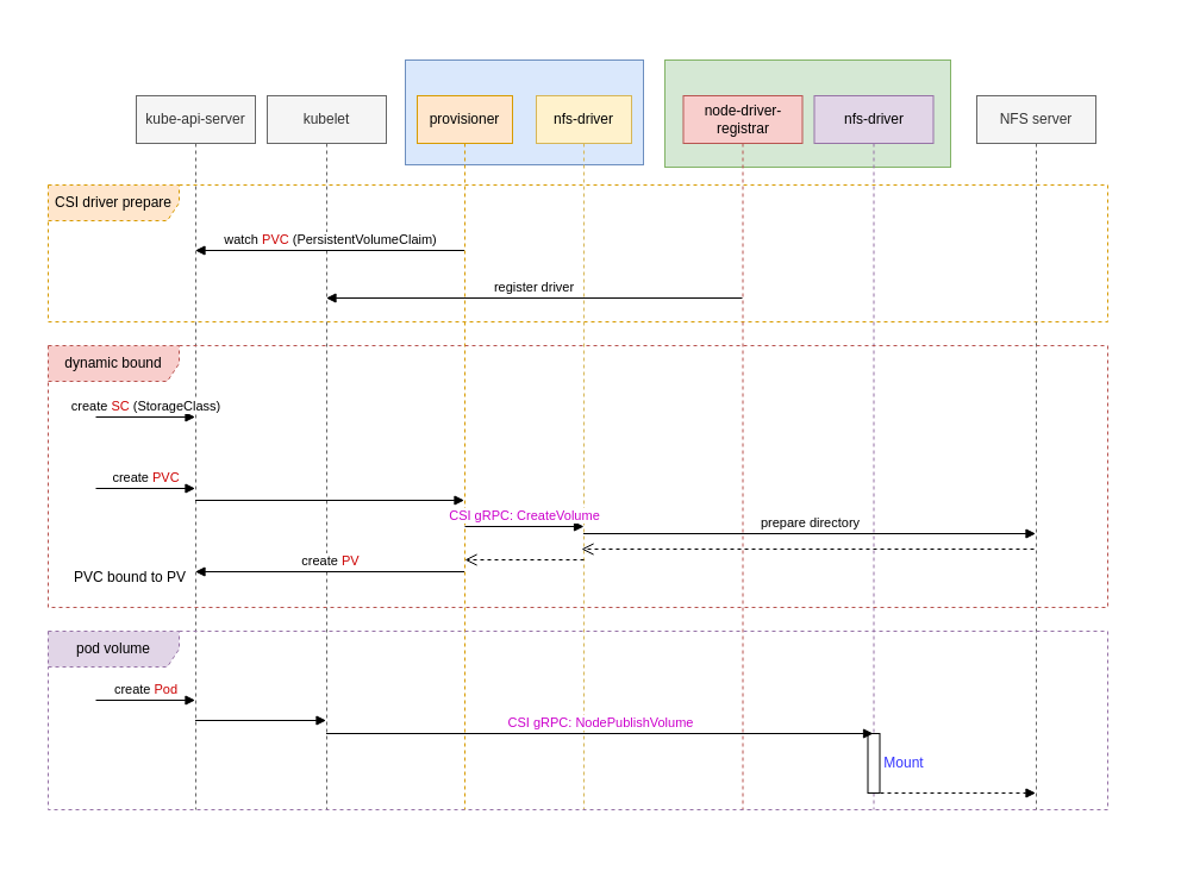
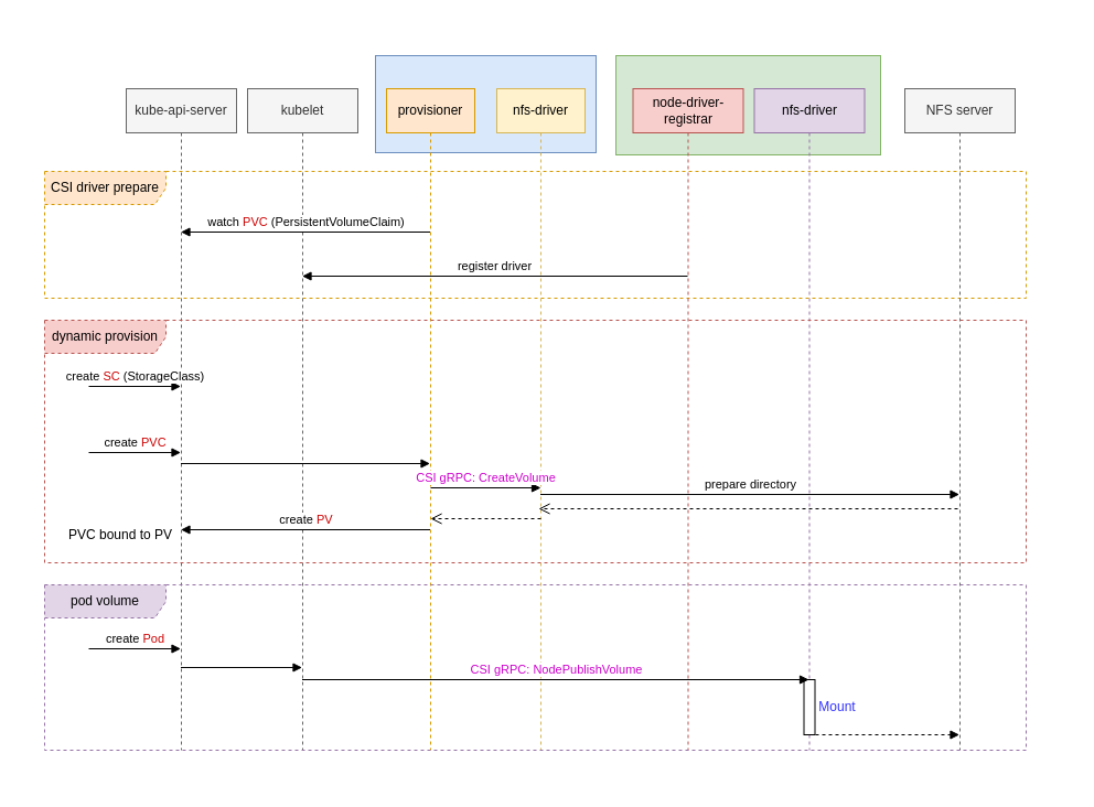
- <mxCell id="30" value="dynamic bound" style="shape=umlFrame;whiteSpace=wrap;html=1;pointerEvents=0;width=110;height=30;dashed=1;fillColor=#f8cecc;strokeColor=#b85450;" vertex="1" parent="1"><mxGeometry x="40" y="290" width="890" height="220" as="geometry" /></mxCell>
+ <mxCell id="30" value="dynamic provision" style="shape=umlFrame;whiteSpace=wrap;html=1;pointerEvents=0;width=110;height=30;dashed=1;fillColor=#f8cecc;strokeColor=#b85450;" vertex="1" parent="1"><mxGeometry x="40" y="290" width="890" height="220" as="geometry" /></mxCell>
